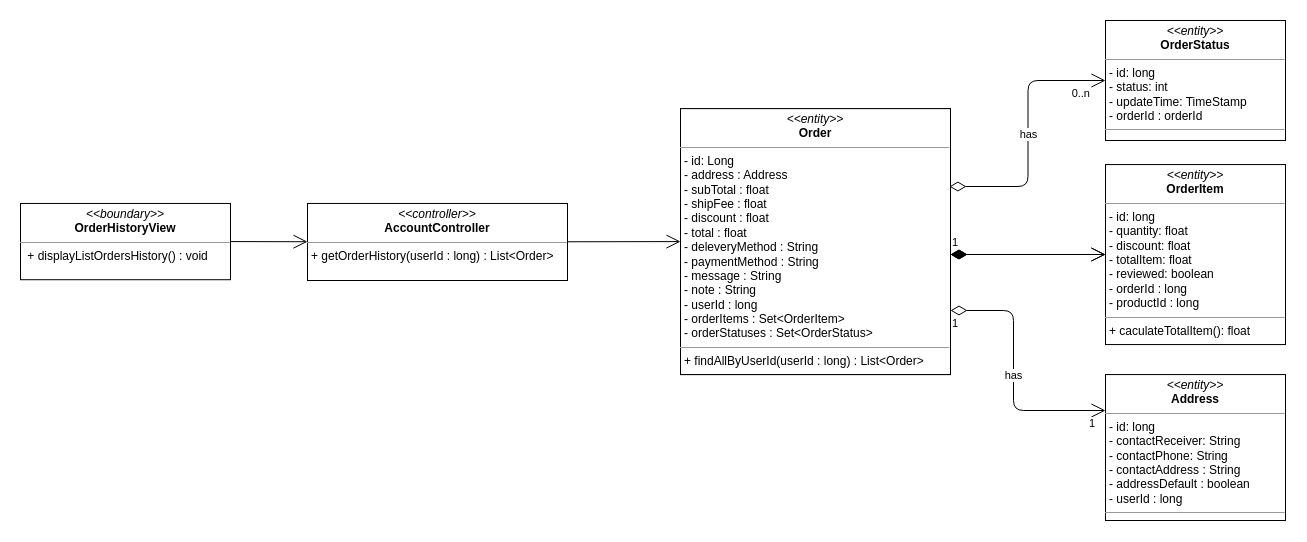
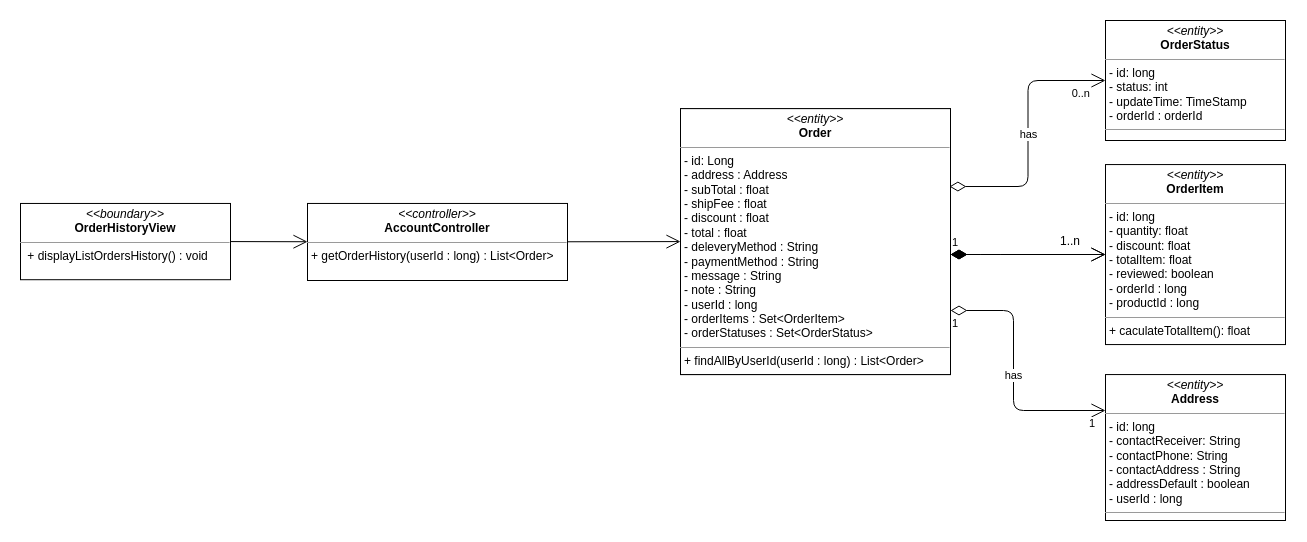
+ <mxCell id="19" value="1..n" style="text;html=1;strokeColor=none;fillColor=none;align=center;verticalAlign=middle;whiteSpace=wrap;rounded=0;" vertex="1" parent="1"><mxGeometry x="1050" y="231.48" width="40" height="20" as="geometry" /></mxCell>
